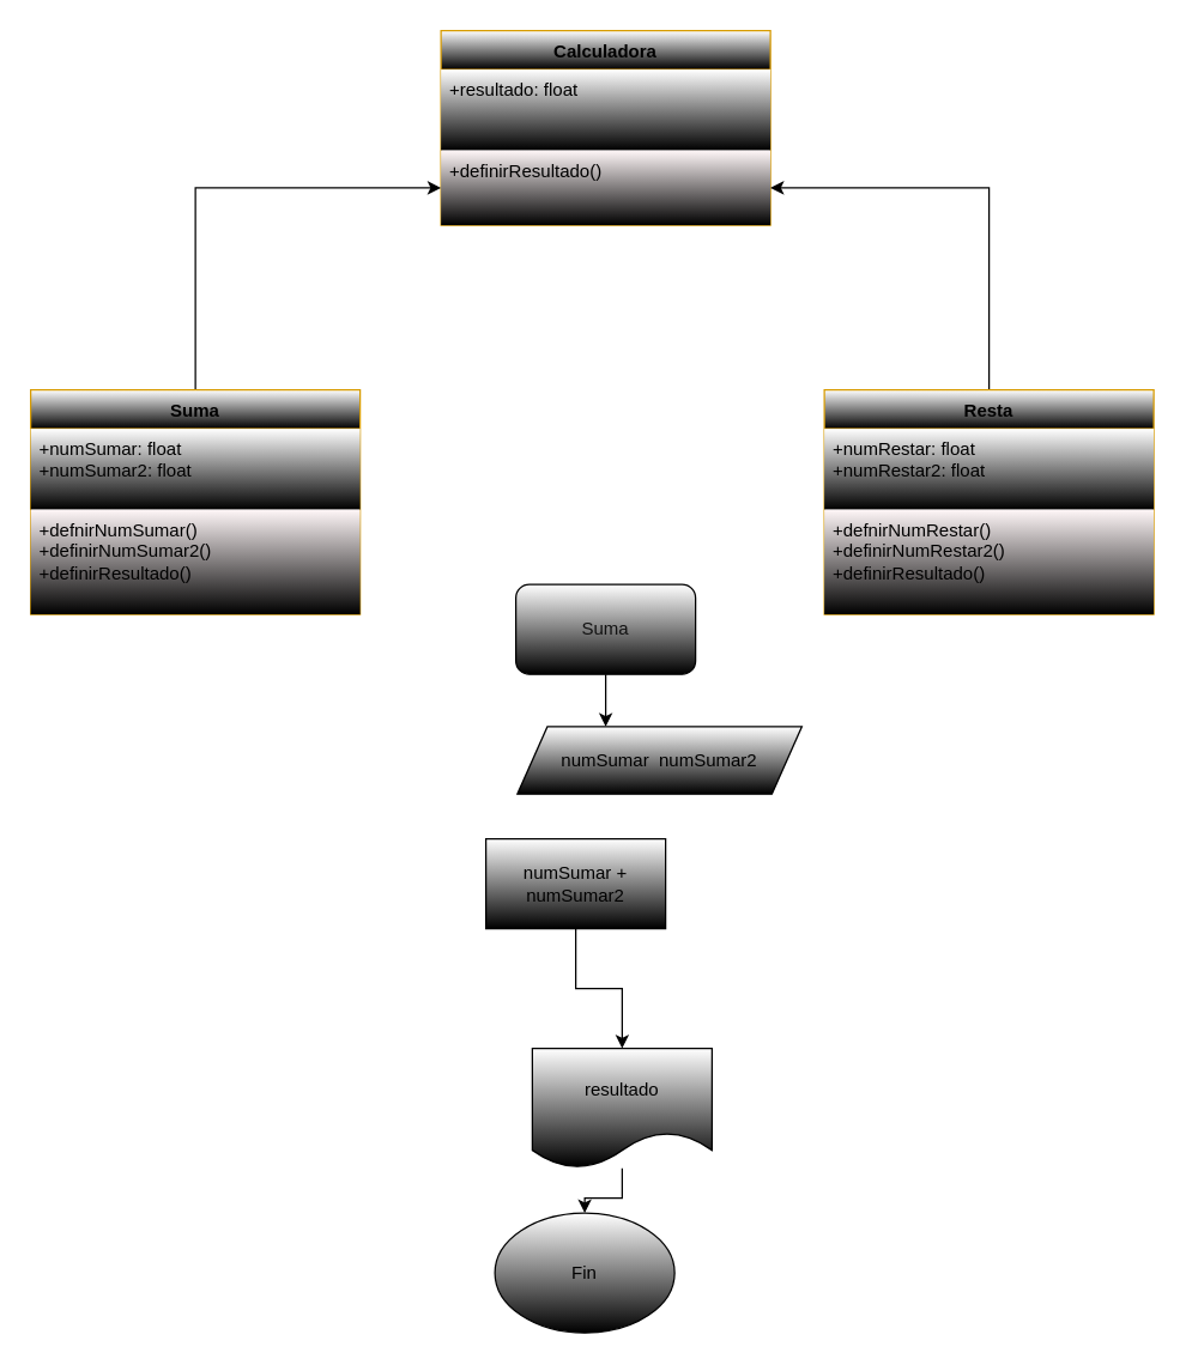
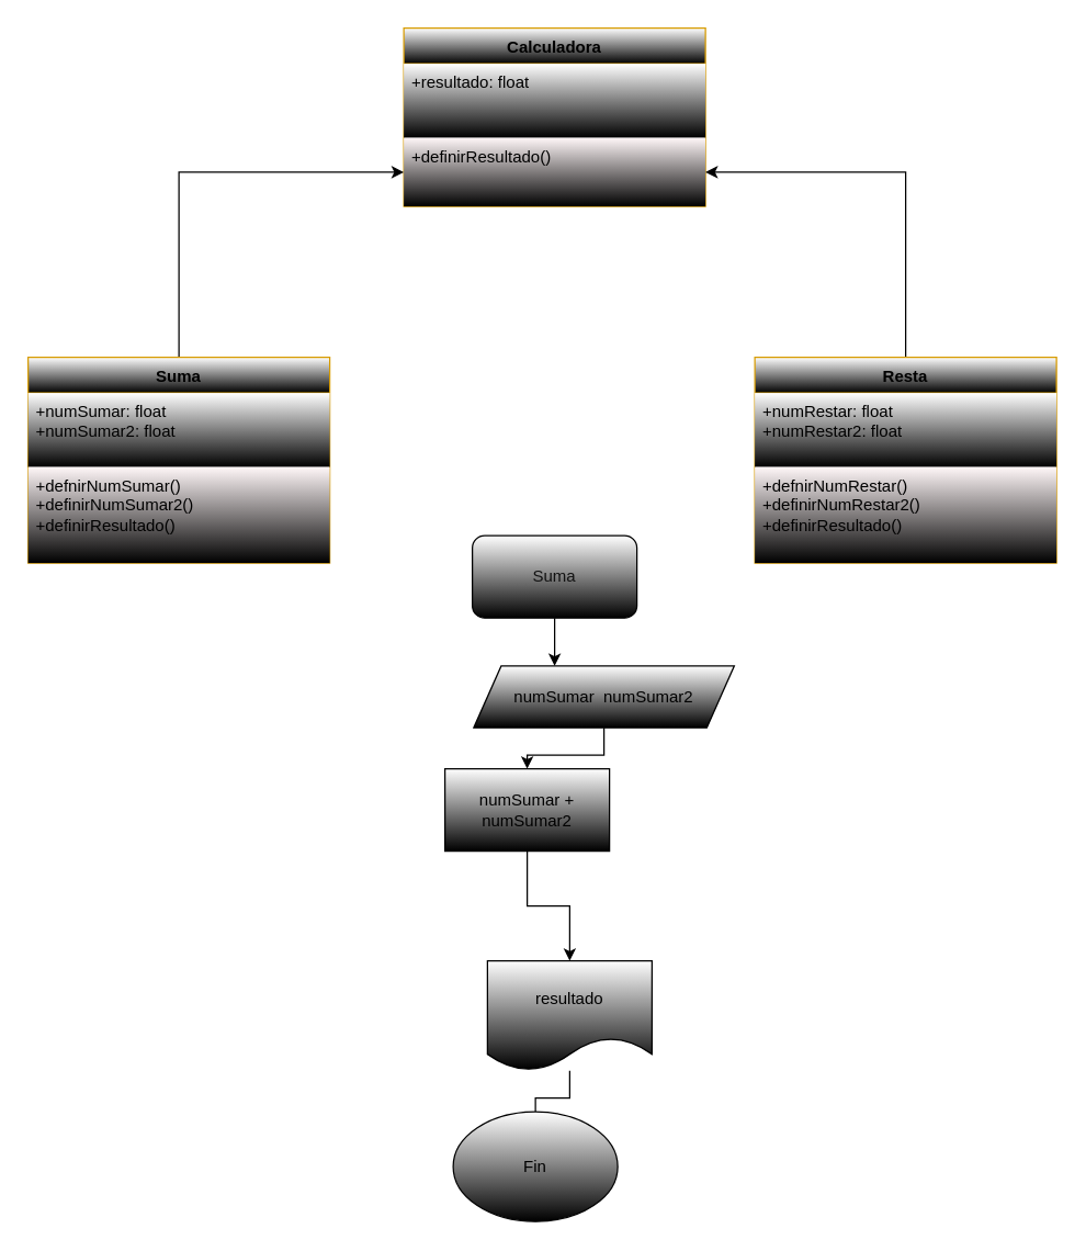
+ <mxCell id="18" style="edgeStyle=orthogonalEdgeStyle;rounded=0;orthogonalLoop=1;jettySize=auto;html=1;" edge="1" parent="1" source="19" target="21"><mxGeometry relative="1" as="geometry"><mxPoint x="405" y="620" as="targetPoint" /></mxGeometry></mxCell>
- <mxCell id="22" style="edgeStyle=orthogonalEdgeStyle;rounded=0;orthogonalLoop=1;jettySize=auto;html=1;" edge="1" parent="1" source="23" target="24"><mxGeometry relative="1" as="geometry"><mxPoint x="405" y="850" as="targetPoint" /></mxGeometry></mxCell>
+ <mxCell id="22" style="edgeStyle=orthogonalEdgeStyle;rounded=0;orthogonalLoop=1;jettySize=auto;html=1;endArrow=none;" edge="1" parent="1" source="23" target="24"><mxGeometry relative="1" as="geometry"><mxPoint x="405" y="850" as="targetPoint" /></mxGeometry></mxCell>
